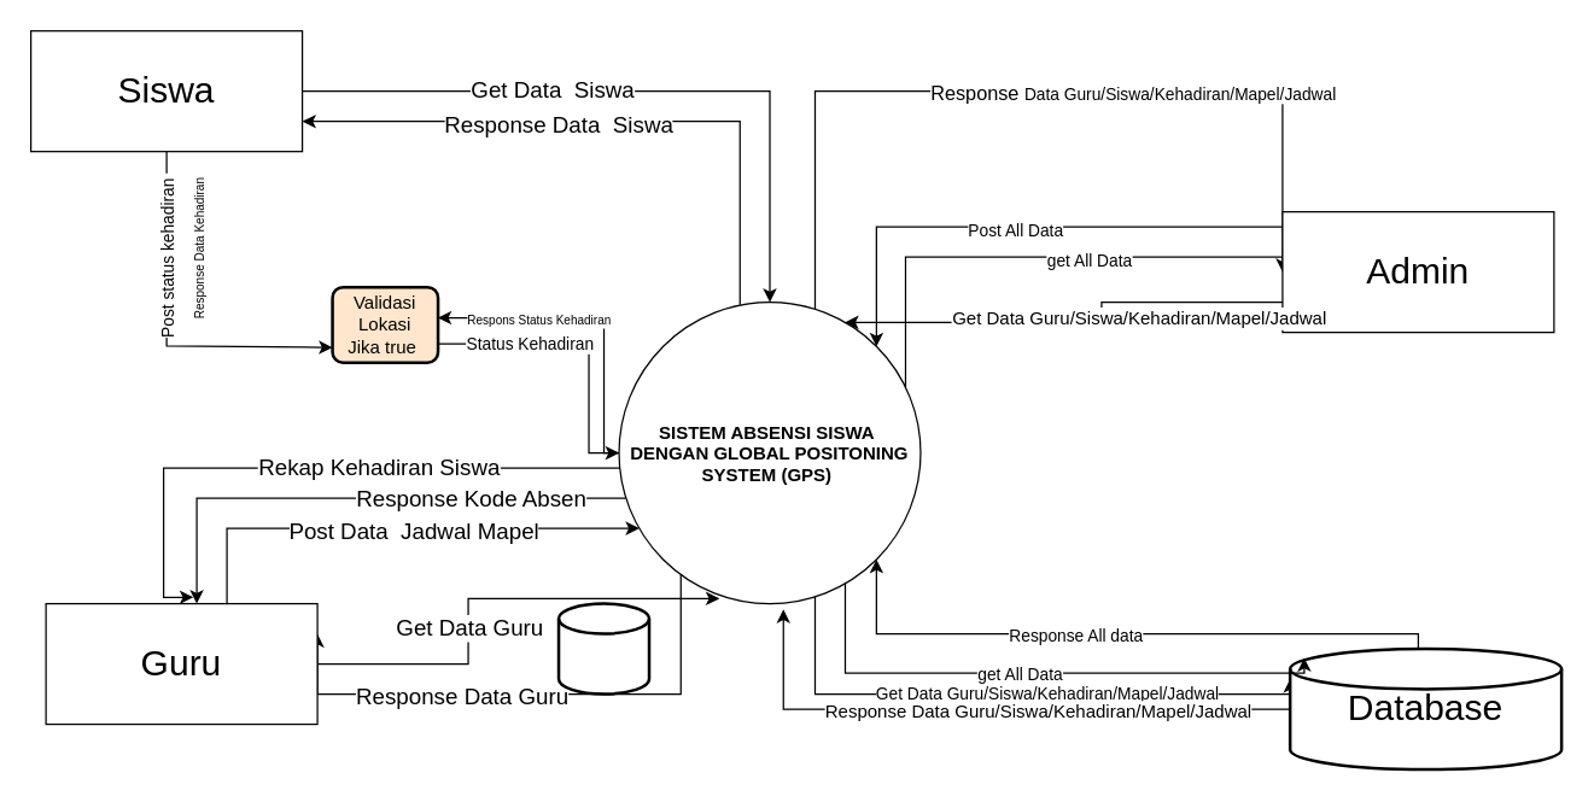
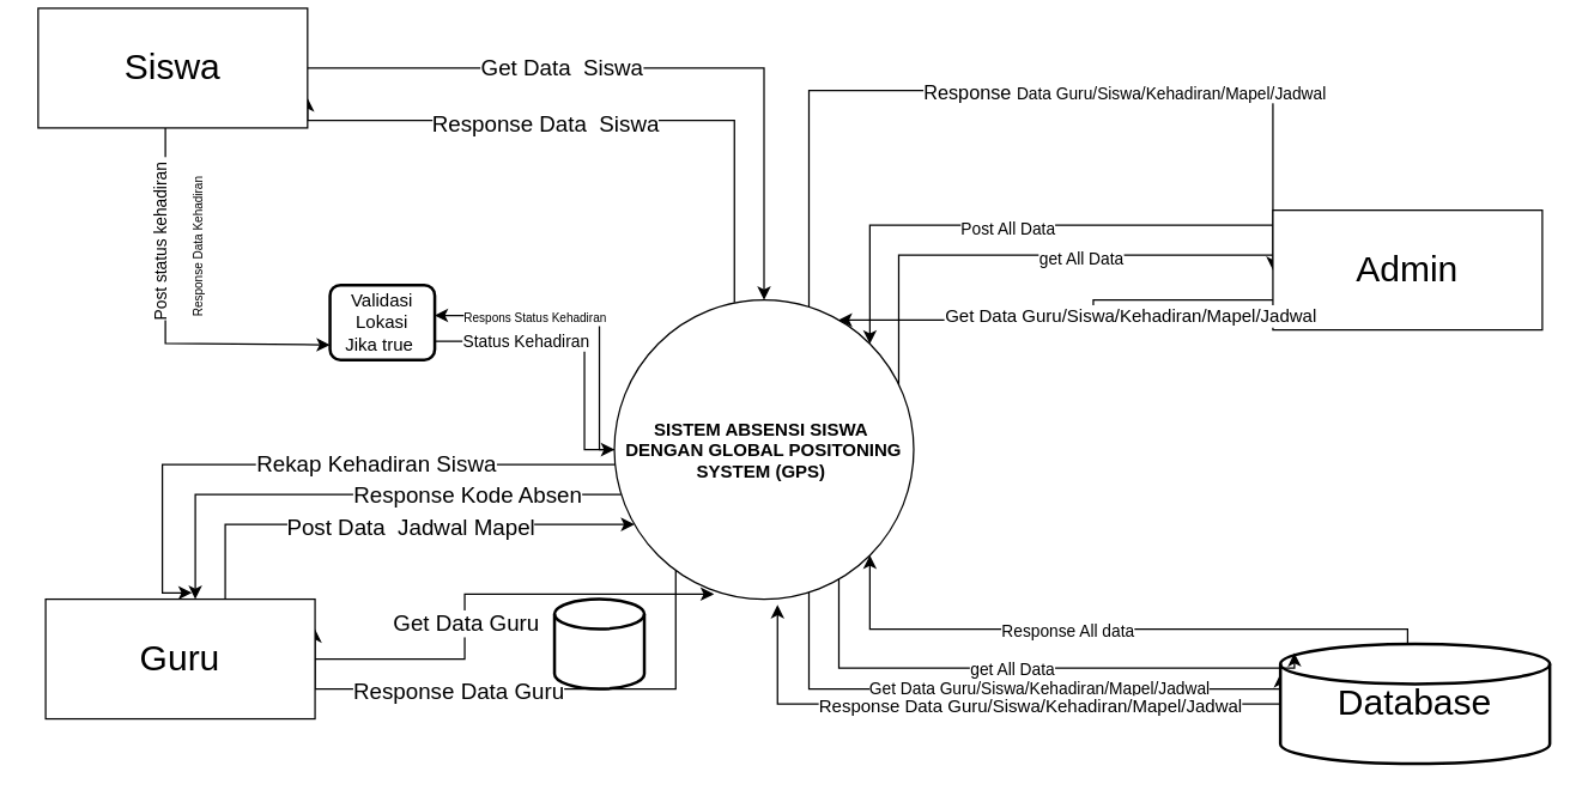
- <mxCell id="22" value="&lt;font style=&quot;font-size: 24px;&quot;&gt;Siswa&lt;/font&gt;" style="rounded=0;whiteSpace=wrap;html=1;" vertex="1" parent="1"><mxGeometry x="20" y="20" width="180" height="80" as="geometry" /></mxCell>
+ <mxCell id="22" value="&lt;font style=&quot;font-size: 24px;&quot;&gt;Siswa&lt;/font&gt;" style="rounded=0;whiteSpace=wrap;html=1;" vertex="1" parent="1"><mxGeometry x="25" y="5" width="180" height="80" as="geometry" /></mxCell>
- <mxCell id="4" value="Validasi Lokasi&lt;br&gt;Jika true&amp;nbsp;" style="rounded=1;whiteSpace=wrap;html=1;absoluteArcSize=1;arcSize=14;strokeWidth=2;fillColor=#ffe6cc;" vertex="1" parent="1"><mxGeometry x="220" y="190" width="70" height="50" as="geometry" /></mxCell>
+ <mxCell id="4" value="Validasi Lokasi&lt;br&gt;Jika true&amp;nbsp;" style="rounded=1;whiteSpace=wrap;html=1;absoluteArcSize=1;arcSize=14;strokeWidth=2;" vertex="1" parent="1"><mxGeometry x="220" y="190" width="70" height="50" as="geometry" /></mxCell>
